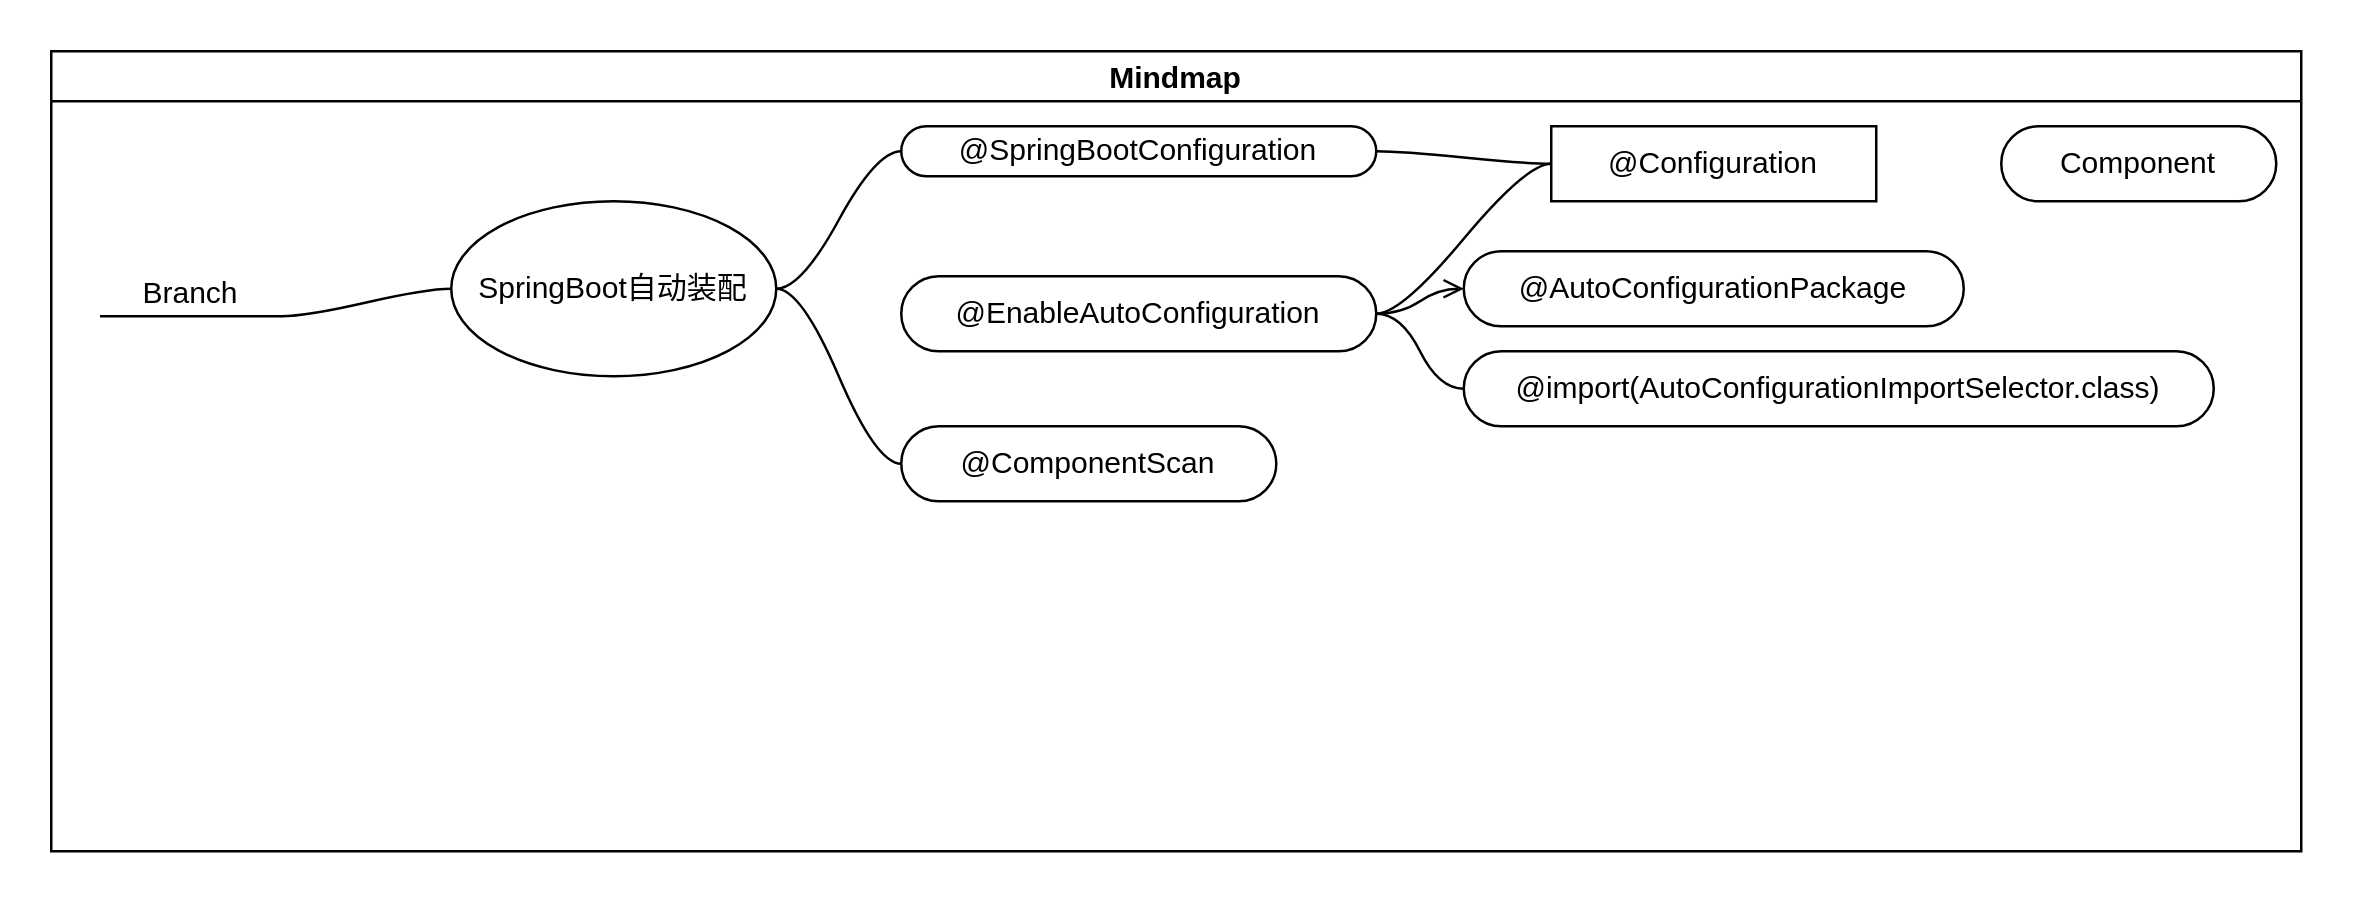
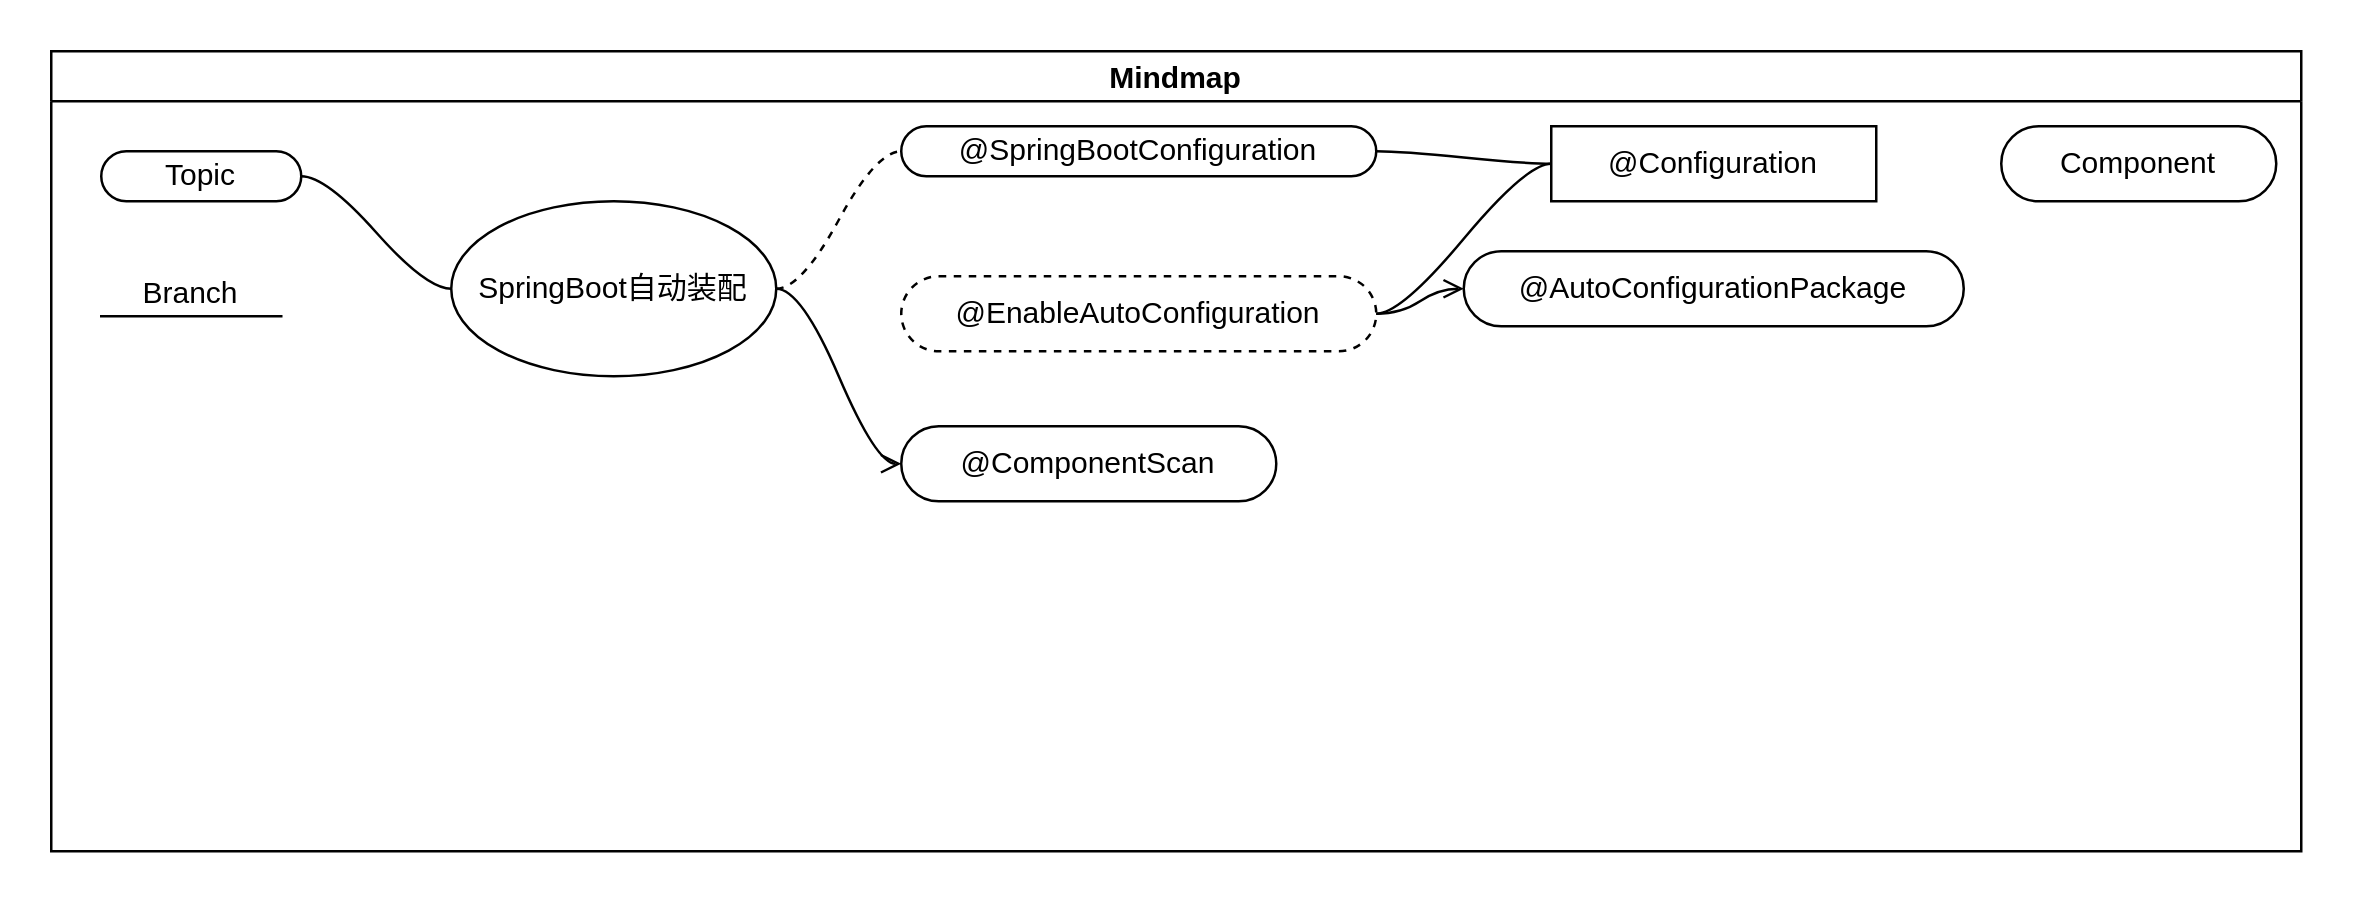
+ <mxCell id="8" value="Topic" style="whiteSpace=wrap;html=1;rounded=1;arcSize=50;align=center;verticalAlign=middle;strokeWidth=1;autosize=1;spacing=4;treeFolding=1;treeMoving=1;newEdgeStyle={&quot;edgeStyle&quot;:&quot;entityRelationEdgeStyle&quot;,&quot;startArrow&quot;:&quot;none&quot;,&quot;endArrow&quot;:&quot;none&quot;,&quot;segment&quot;:10,&quot;curved&quot;:1};" vertex="1" parent="2"><mxGeometry x="20" y="40" width="80" height="20" as="geometry" /></mxCell>
- <mxCell id="3" value="" style="edgeStyle=entityRelationEdgeStyle;startArrow=none;endArrow=none;segment=10;curved=1;rounded=0;" edge="1" parent="2" source="6" target="7"><mxGeometry relative="1" as="geometry" /></mxCell>
+ <mxCell id="3" value="" style="edgeStyle=entityRelationEdgeStyle;startArrow=none;endArrow=none;segment=10;curved=1;rounded=0;dashed=1;" edge="1" parent="2" source="6" target="7"><mxGeometry relative="1" as="geometry" /></mxCell>
+ <mxCell id="4" value="" style="edgeStyle=entityRelationEdgeStyle;startArrow=none;endArrow=none;segment=10;curved=1;rounded=0;" edge="1" parent="2" source="6" target="8"><mxGeometry relative="1" as="geometry" /></mxCell>
- <mxCell id="5" value="" style="edgeStyle=entityRelationEdgeStyle;startArrow=none;endArrow=none;segment=10;curved=1;rounded=0;" edge="1" parent="2" source="6" target="9"><mxGeometry relative="1" as="geometry" /></mxCell>
- <mxCell id="10" value="@EnableAutoConfiguration" style="whiteSpace=wrap;html=1;rounded=1;arcSize=50;align=center;verticalAlign=middle;strokeWidth=1;autosize=1;spacing=4;treeFolding=1;treeMoving=1;newEdgeStyle={&quot;edgeStyle&quot;:&quot;entityRelationEdgeStyle&quot;,&quot;startArrow&quot;:&quot;none&quot;,&quot;endArrow&quot;:&quot;none&quot;,&quot;segment&quot;:10,&quot;curved&quot;:1};" vertex="1" parent="2"><mxGeometry x="340" y="90" width="190" height="30" as="geometry" /></mxCell>
+ <mxCell id="10" value="@EnableAutoConfiguration" style="whiteSpace=wrap;html=1;rounded=1;arcSize=50;align=center;verticalAlign=middle;strokeWidth=1;autosize=1;spacing=4;treeFolding=1;treeMoving=1;newEdgeStyle={&quot;edgeStyle&quot;:&quot;entityRelationEdgeStyle&quot;,&quot;startArrow&quot;:&quot;none&quot;,&quot;endArrow&quot;:&quot;none&quot;,&quot;segment&quot;:10,&quot;curved&quot;:1};dashed=1;" vertex="1" parent="2"><mxGeometry x="340" y="90" width="190" height="30" as="geometry" /></mxCell>
- <mxCell id="19" value="" style="edgeStyle=entityRelationEdgeStyle;startArrow=none;endArrow=none;segment=10;curved=1;rounded=0;" edge="1" target="20" source="10" parent="2"><mxGeometry relative="1" as="geometry"><mxPoint x="10" y="145" as="sourcePoint" /></mxGeometry></mxCell>
- <mxCell id="20" value="@import(AutoConfigurationImportSelector.class)" style="whiteSpace=wrap;html=1;rounded=1;arcSize=50;align=center;verticalAlign=middle;strokeWidth=1;autosize=1;spacing=4;treeFolding=1;treeMoving=1;newEdgeStyle={&quot;edgeStyle&quot;:&quot;entityRelationEdgeStyle&quot;,&quot;startArrow&quot;:&quot;none&quot;,&quot;endArrow&quot;:&quot;none&quot;,&quot;segment&quot;:10,&quot;curved&quot;:1};" vertex="1" parent="2"><mxGeometry x="565" y="120" width="300" height="30" as="geometry" /></mxCell>
- <mxCell id="12" value="" style="edgeStyle=entityRelationEdgeStyle;startArrow=none;endArrow=none;segment=10;curved=1;rounded=0;exitX=1;exitY=0.5;exitDx=0;exitDy=0;" edge="1" target="11" parent="2" source="6"><mxGeometry relative="1" as="geometry"><mxPoint x="310" y="105" as="sourcePoint" /></mxGeometry></mxCell>
+ <mxCell id="12" value="" style="edgeStyle=entityRelationEdgeStyle;startArrow=none;endArrow=open;segment=10;curved=1;rounded=0;exitX=1;exitY=0.5;exitDx=0;exitDy=0;" edge="1" target="11" parent="2" source="6"><mxGeometry relative="1" as="geometry"><mxPoint x="310" y="105" as="sourcePoint" /></mxGeometry></mxCell>
